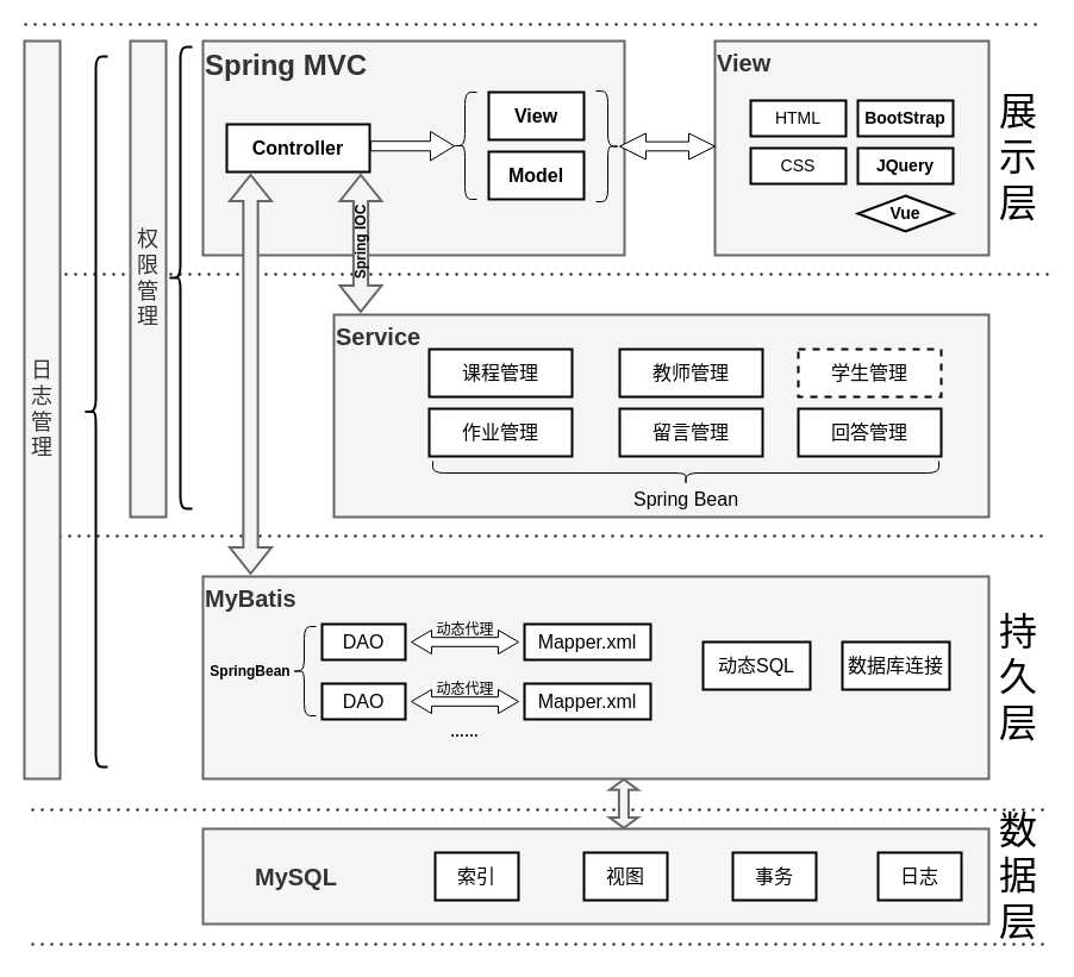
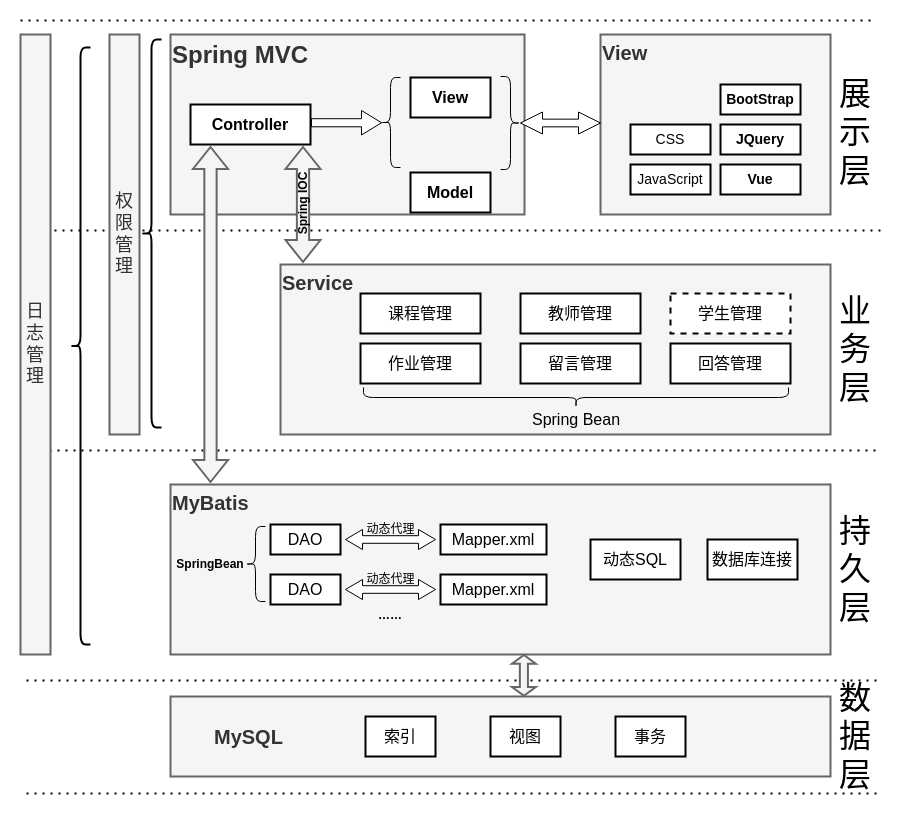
- <mxCell id="8" value="HTML" style="rounded=0;whiteSpace=wrap;html=1;fontSize=14;strokeWidth=2;" parent="7" vertex="1"><mxGeometry width="80" height="30" as="geometry" /></mxCell>
- <mxCell id="17" value="Model" style="rounded=0;whiteSpace=wrap;html=1;fontSize=16;strokeWidth=2;fontStyle=1" parent="1" vertex="1"><mxGeometry x="410" y="127" width="80" height="40" as="geometry" /></mxCell>
+ <mxCell id="17" value="Model" style="rounded=0;whiteSpace=wrap;html=1;fontSize=16;strokeWidth=2;fontStyle=1" parent="1" vertex="1"><mxGeometry x="410" y="172" width="80" height="40" as="geometry" /></mxCell>
+ <mxCell id="10" value="JavaScript" style="rounded=0;whiteSpace=wrap;html=1;fontSize=14;strokeWidth=2;" parent="7" vertex="1"><mxGeometry y="80" width="80" height="30" as="geometry" /></mxCell>
- <mxCell id="13" value="Vue" style="rhombus;whiteSpace=wrap;html=1;fontSize=14;fontStyle=1;strokeWidth=2;" parent="7" vertex="1"><mxGeometry x="90" y="80" width="80" height="30" as="geometry" /></mxCell>
+ <mxCell id="13" value="Vue" style="rounded=0;whiteSpace=wrap;html=1;fontSize=14;fontStyle=1;strokeWidth=2;" parent="7" vertex="1"><mxGeometry x="90" y="80" width="80" height="30" as="geometry" /></mxCell>
+ <mxCell id="49" value="业务层" style="text;html=1;strokeColor=none;fillColor=none;align=center;verticalAlign=middle;whiteSpace=wrap;rounded=0;fontSize=32;horizontal=1;fontStyle=0" parent="1" vertex="1"><mxGeometry x="840" y="286.5" width="30" height="125" as="geometry" /></mxCell>
- <mxCell id="58" value="日志" style="rounded=0;whiteSpace=wrap;html=1;fontFamily=Helvetica;fontSize=16;fontColor=#000000;strokeWidth=2;" parent="1" vertex="1"><mxGeometry x="737" y="716" width="70" height="40" as="geometry" /></mxCell>
